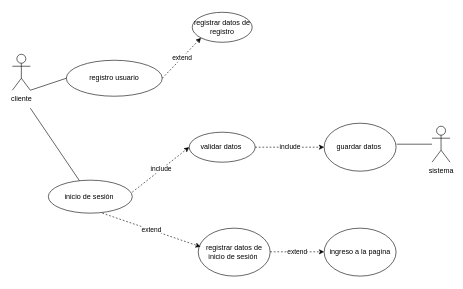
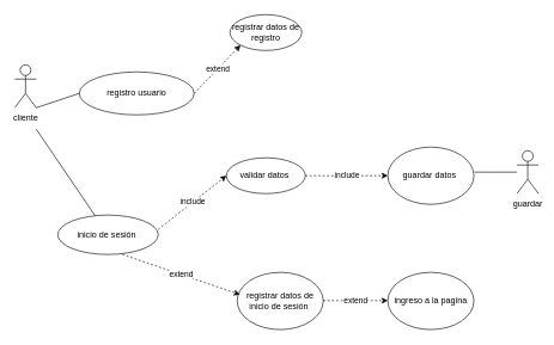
- <mxCell id="12" value="sistema" style="shape=umlActor;verticalLabelPosition=bottom;verticalAlign=top;html=1;outlineConnect=0;" parent="1" vertex="1"><mxGeometry x="720" y="210" width="30" height="60" as="geometry" /></mxCell>
+ <mxCell id="12" value="guardar" style="shape=umlActor;verticalLabelPosition=bottom;verticalAlign=top;html=1;outlineConnect=0;" parent="1" vertex="1"><mxGeometry x="720" y="210" width="30" height="60" as="geometry" /></mxCell>
